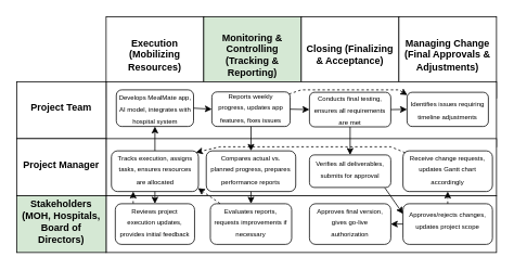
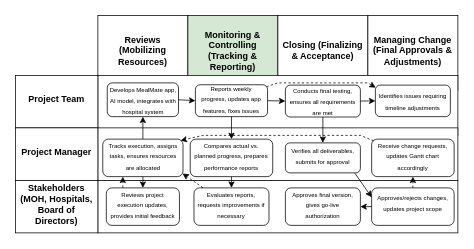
- <mxCell id="2" value="&lt;table&gt;&lt;tbody&gt;&lt;tr&gt;&lt;th data-end=&quot;300&quot; data-start=&quot;261&quot;&gt;&lt;strong data-end=&quot;299&quot; data-start=&quot;263&quot;&gt;Execution (Mobilizing Resources)&lt;/strong&gt;&lt;/th&gt;&lt;/tr&gt;&lt;/tbody&gt;&lt;/table&gt;&lt;table&gt;&lt;tbody&gt;&lt;tr&gt;&lt;th data-end=&quot;354&quot; data-start=&quot;300&quot;&gt;&lt;/th&gt;&lt;/tr&gt;&lt;/tbody&gt;&lt;/table&gt;" style="rounded=0;whiteSpace=wrap;html=1;" vertex="1" parent="1"><mxGeometry x="130" y="20" width="120" height="100" as="geometry" /></mxCell>
+ <mxCell id="2" value="&lt;table&gt;&lt;tbody&gt;&lt;tr&gt;&lt;th data-end=&quot;300&quot; data-start=&quot;261&quot;&gt;&lt;strong data-end=&quot;299&quot; data-start=&quot;263&quot;&gt;Reviews (Mobilizing Resources)&lt;/strong&gt;&lt;/th&gt;&lt;/tr&gt;&lt;/tbody&gt;&lt;/table&gt;&lt;table&gt;&lt;tbody&gt;&lt;tr&gt;&lt;th data-end=&quot;354&quot; data-start=&quot;300&quot;&gt;&lt;/th&gt;&lt;/tr&gt;&lt;/tbody&gt;&lt;/table&gt;" style="rounded=0;whiteSpace=wrap;html=1;" vertex="1" parent="1"><mxGeometry x="130" y="20" width="120" height="100" as="geometry" /></mxCell>
- <mxCell id="11" value="&lt;table&gt;&lt;tbody&gt;&lt;tr&gt;&lt;td&gt;&lt;strong data-end=&quot;1261&quot; data-start=&quot;1208&quot;&gt;&lt;font style=&quot;font-size: 12px;&quot;&gt;Stakeholders (MOH, Hospitals, Board of Directors)&lt;/font&gt;&lt;/strong&gt;&lt;/td&gt;&lt;/tr&gt;&lt;/tbody&gt;&lt;/table&gt;&lt;table&gt;&lt;tbody&gt;&lt;tr&gt;&lt;td&gt;&lt;/td&gt;&lt;/tr&gt;&lt;/tbody&gt;&lt;/table&gt;" style="rounded=0;whiteSpace=wrap;html=1;fillColor=#d5e8d4;" vertex="1" parent="1"><mxGeometry x="20" y="240" width="110" height="70" as="geometry" /></mxCell>
+ <mxCell id="11" value="&lt;table&gt;&lt;tbody&gt;&lt;tr&gt;&lt;td&gt;&lt;strong data-end=&quot;1261&quot; data-start=&quot;1208&quot;&gt;&lt;font style=&quot;font-size: 12px;&quot;&gt;Stakeholders (MOH, Hospitals, Board of Directors)&lt;/font&gt;&lt;/strong&gt;&lt;/td&gt;&lt;/tr&gt;&lt;/tbody&gt;&lt;/table&gt;&lt;table&gt;&lt;tbody&gt;&lt;tr&gt;&lt;td&gt;&lt;/td&gt;&lt;/tr&gt;&lt;/tbody&gt;&lt;/table&gt;" style="rounded=0;whiteSpace=wrap;html=1;" vertex="1" parent="1"><mxGeometry x="20" y="240" width="110" height="70" as="geometry" /></mxCell>
